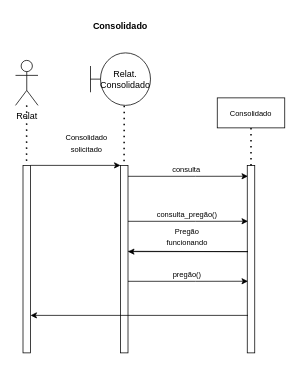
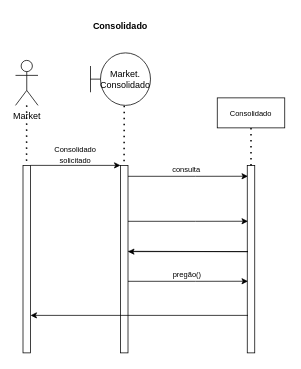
- <mxCell id="8" value="Relat. Consolidado" style="shape=umlBoundary;whiteSpace=wrap;html=1;" vertex="1" parent="1"><mxGeometry x="120" y="70" width="80" height="70" as="geometry" /></mxCell>
+ <mxCell id="8" value="Market. Consolidado" style="shape=umlBoundary;whiteSpace=wrap;html=1;" vertex="1" parent="1"><mxGeometry x="120" y="70" width="80" height="70" as="geometry" /></mxCell>
- <mxCell id="2" value="Relat" style="shape=umlActor;verticalLabelPosition=bottom;verticalAlign=top;html=1;outlineConnect=0;" vertex="1" parent="1"><mxGeometry x="20" y="80" width="30" height="60" as="geometry" /></mxCell>
+ <mxCell id="2" value="Market" style="shape=umlActor;verticalLabelPosition=bottom;verticalAlign=top;html=1;outlineConnect=0;" vertex="1" parent="1"><mxGeometry x="20" y="80" width="30" height="60" as="geometry" /></mxCell>
- <mxCell id="9" value="&lt;span style=&quot;font-size: 10px;&quot;&gt;Consolidado solicitado&lt;/span&gt;" style="text;html=1;strokeColor=none;fillColor=none;align=center;verticalAlign=middle;whiteSpace=wrap;rounded=0;" vertex="1" parent="1"><mxGeometry x="75" y="175" width="80" height="30" as="geometry" /></mxCell>
+ <mxCell id="9" value="&lt;span style=&quot;font-size: 10px;&quot;&gt;Consolidado solicitado&lt;/span&gt;" style="text;html=1;strokeColor=none;fillColor=none;align=center;verticalAlign=middle;whiteSpace=wrap;rounded=0;" vertex="1" parent="1"><mxGeometry x="60" y="190" width="80" height="30" as="geometry" /></mxCell>
- <mxCell id="16" value="&lt;font style=&quot;font-size: 10px;&quot;&gt;consulta_pregão()&lt;/font&gt;" style="text;html=1;strokeColor=none;fillColor=none;align=center;verticalAlign=middle;whiteSpace=wrap;rounded=0;" vertex="1" parent="1"><mxGeometry x="209" y="270" width="80" height="30" as="geometry" /></mxCell>
- <mxCell id="19" value="&lt;font style=&quot;font-size: 10px;&quot;&gt;Pregão funcionando&lt;/font&gt;" style="text;html=1;strokeColor=none;fillColor=none;align=center;verticalAlign=middle;whiteSpace=wrap;rounded=0;" vertex="1" parent="1"><mxGeometry x="209" y="300" width="80" height="30" as="geometry" /></mxCell>
